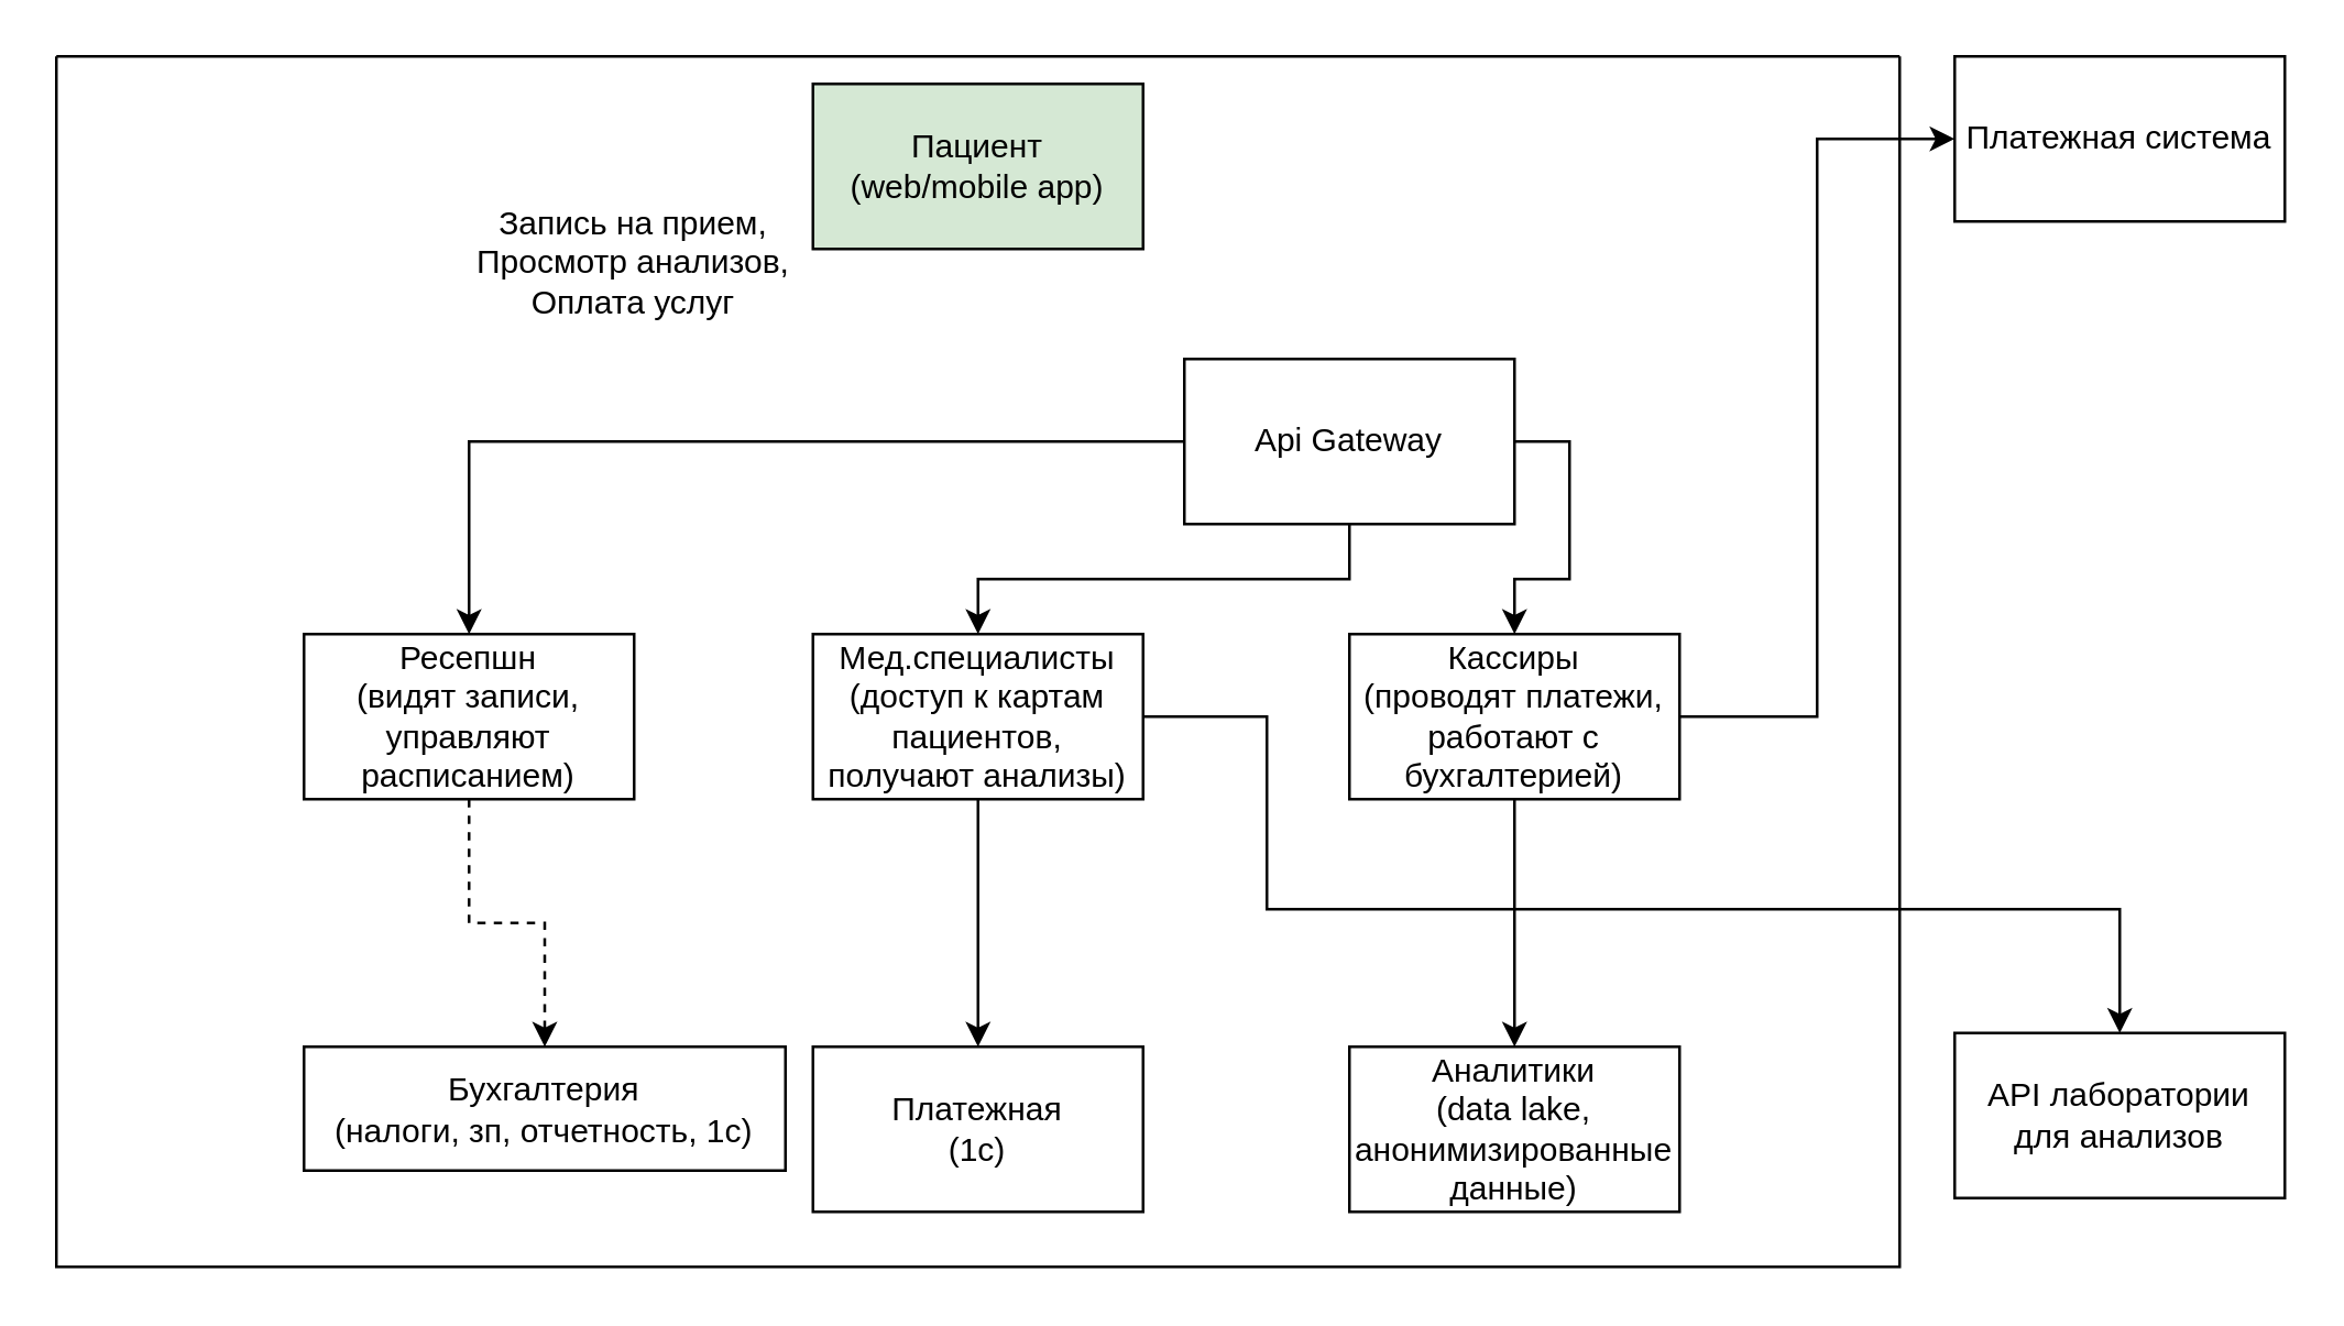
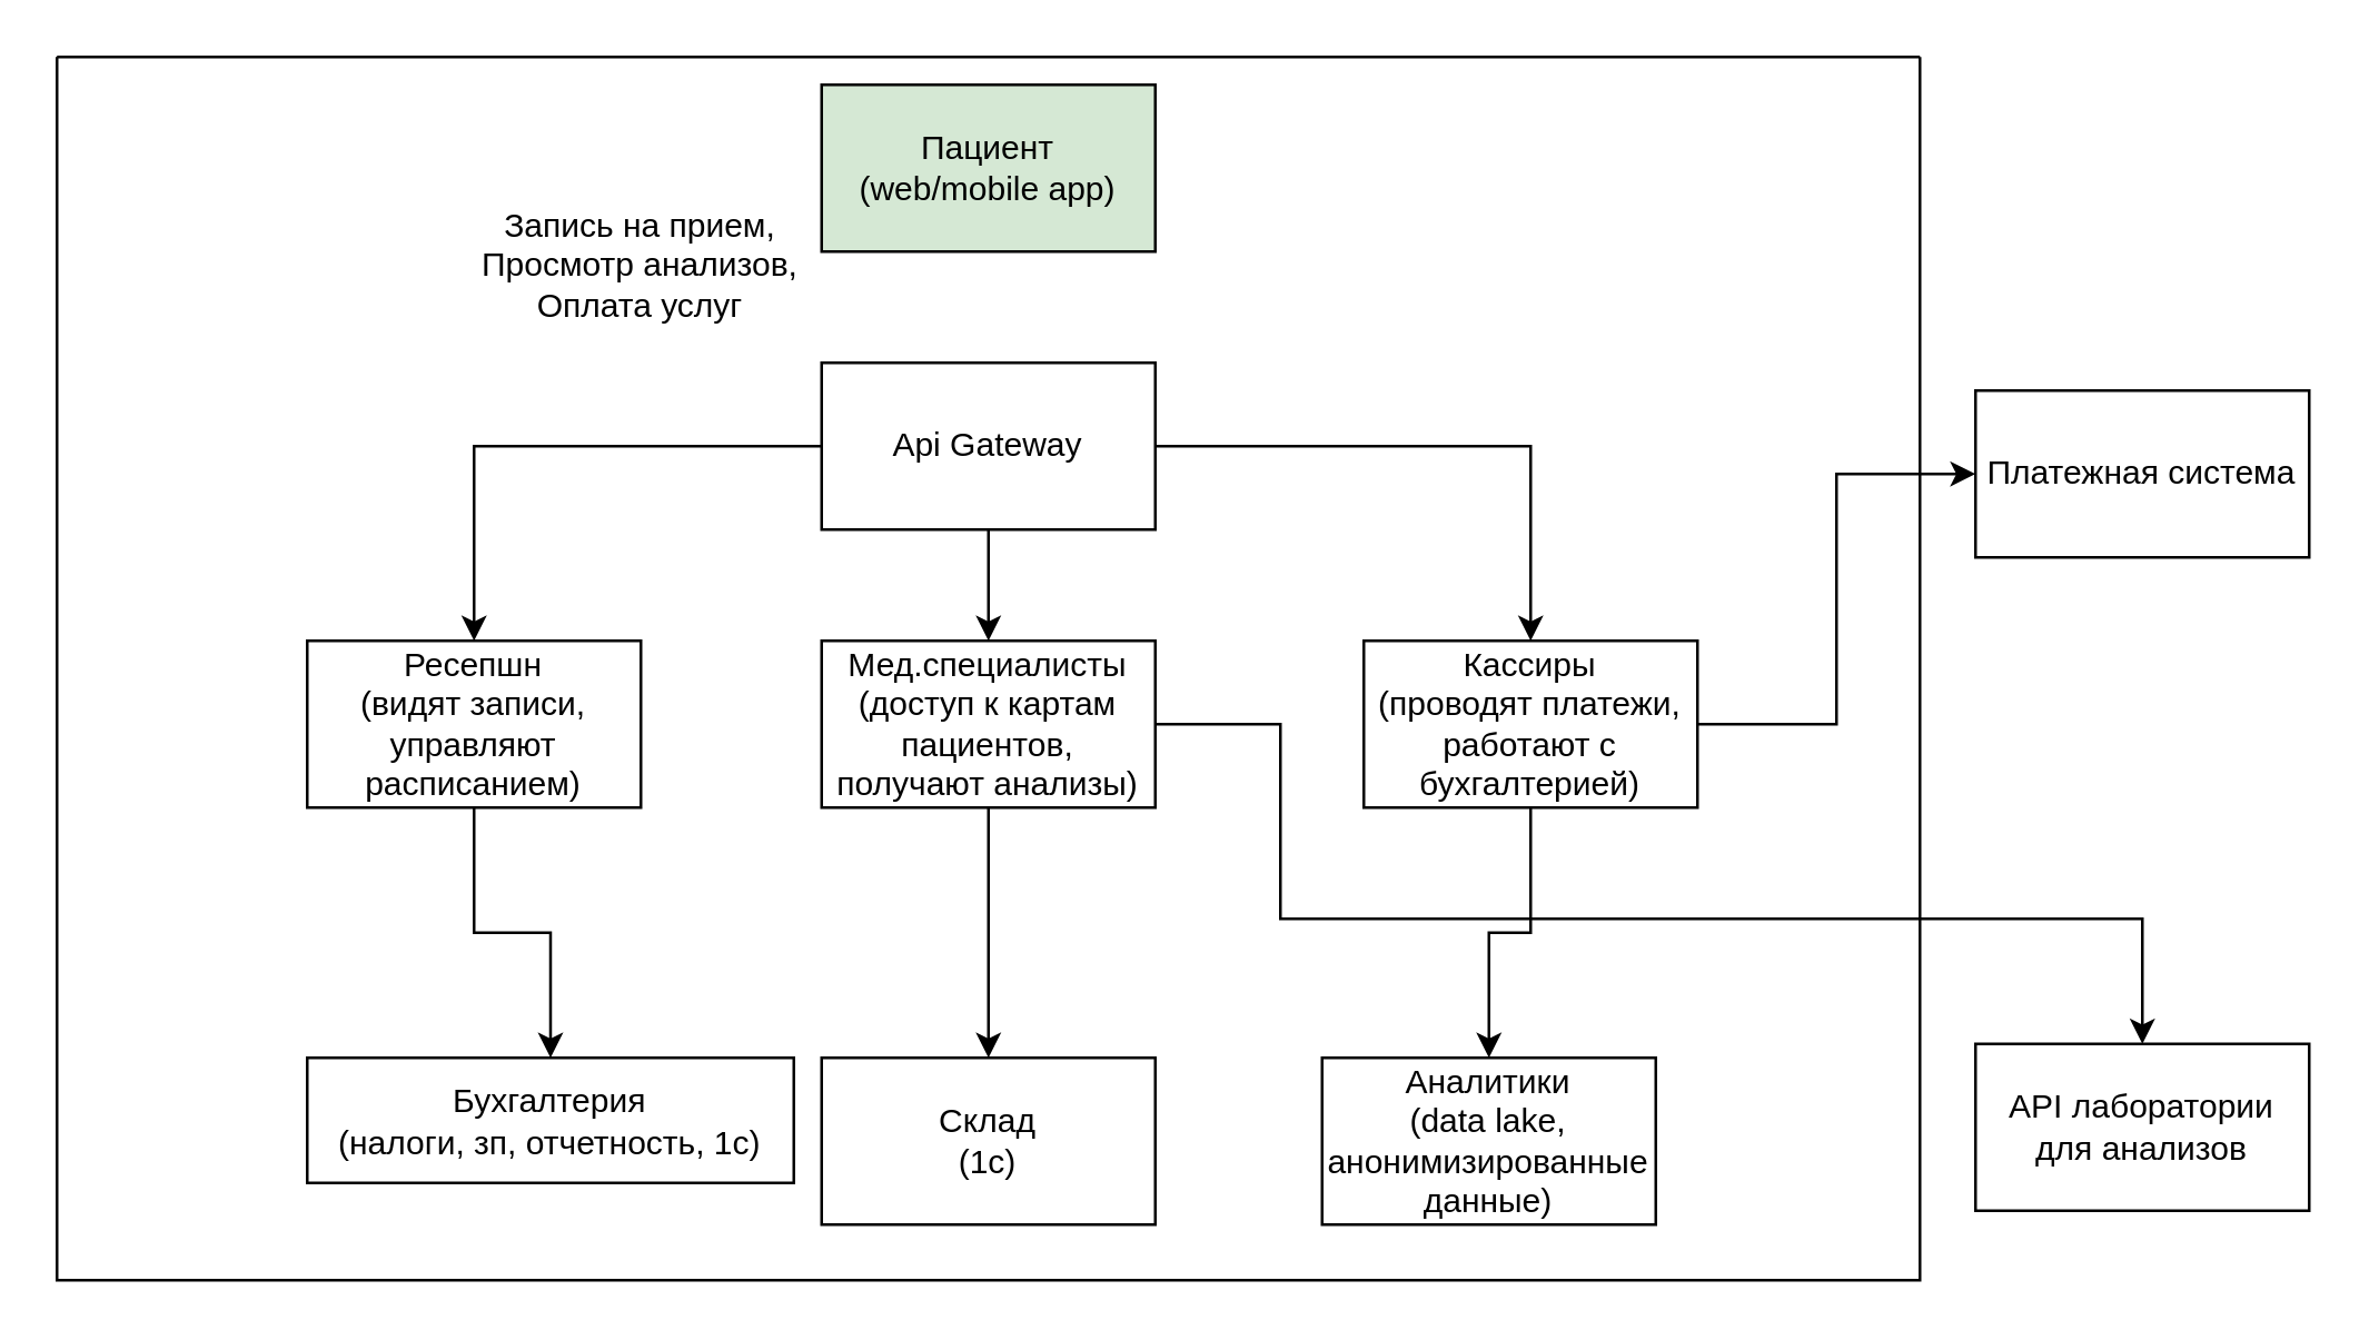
- <mxCell id="19" value="Платежная система" style="rounded=0;whiteSpace=wrap;html=1;" vertex="1" parent="1"><mxGeometry x="710" y="20" width="120" height="60" as="geometry" /></mxCell>
+ <mxCell id="19" value="Платежная система" style="rounded=0;whiteSpace=wrap;html=1;" vertex="1" parent="1"><mxGeometry x="710" y="140" width="120" height="60" as="geometry" /></mxCell>
- <mxCell id="7" value="Api Gateway" style="rounded=0;whiteSpace=wrap;html=1;" vertex="1" parent="2"><mxGeometry x="410" y="110" width="120" height="60" as="geometry" /></mxCell>
+ <mxCell id="7" value="Api Gateway" style="rounded=0;whiteSpace=wrap;html=1;" vertex="1" parent="2"><mxGeometry x="275" y="110" width="120" height="60" as="geometry" /></mxCell>
- <mxCell id="8" style="edgeStyle=orthogonalEdgeStyle;rounded=0;orthogonalLoop=1;jettySize=auto;html=1;exitX=0.5;exitY=1;exitDx=0;exitDy=0;entryX=0.5;entryY=0;entryDx=0;entryDy=0;dashed=1;" edge="1" parent="2" source="9" target="15"><mxGeometry relative="1" as="geometry" /></mxCell>
+ <mxCell id="8" style="edgeStyle=orthogonalEdgeStyle;rounded=0;orthogonalLoop=1;jettySize=auto;html=1;exitX=0.5;exitY=1;exitDx=0;exitDy=0;entryX=0.5;entryY=0;entryDx=0;entryDy=0;" edge="1" parent="2" source="9" target="15"><mxGeometry relative="1" as="geometry" /></mxCell>
- <mxCell id="14" value="Платежная&lt;div&gt;(1с)&lt;/div&gt;" style="rounded=0;whiteSpace=wrap;html=1;" vertex="1" parent="2"><mxGeometry x="275" y="360" width="120" height="60" as="geometry" /></mxCell>
+ <mxCell id="14" value="Склад&lt;div&gt;(1с)&lt;/div&gt;" style="rounded=0;whiteSpace=wrap;html=1;" vertex="1" parent="2"><mxGeometry x="275" y="360" width="120" height="60" as="geometry" /></mxCell>
- <mxCell id="16" value="Аналитики&lt;div&gt;(data lake, анонимизированные данные)&lt;/div&gt;" style="rounded=0;whiteSpace=wrap;html=1;" vertex="1" parent="2"><mxGeometry x="470" y="360" width="120" height="60" as="geometry" /></mxCell>
+ <mxCell id="16" value="Аналитики&lt;div&gt;(data lake, анонимизированные данные)&lt;/div&gt;" style="rounded=0;whiteSpace=wrap;html=1;" vertex="1" parent="2"><mxGeometry x="455" y="360" width="120" height="60" as="geometry" /></mxCell>
